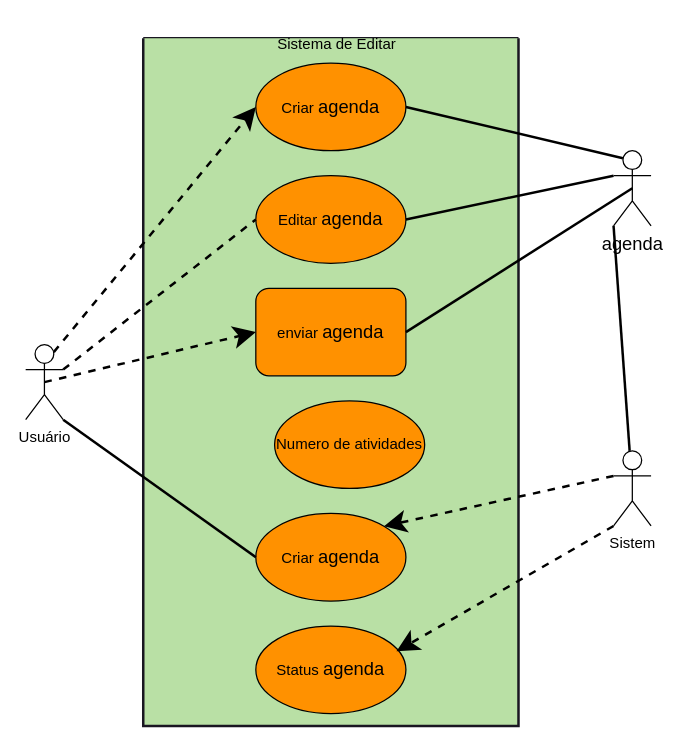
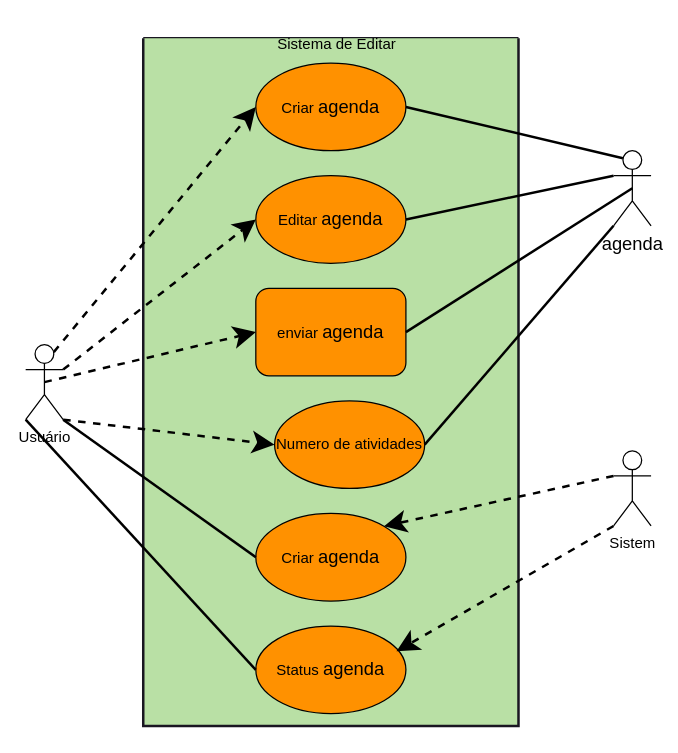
- <mxCell id="11" style="edgeStyle=none;rounded=0;orthogonalLoop=1;jettySize=auto;html=1;exitX=1;exitY=0.333;exitDx=0;exitDy=0;exitPerimeter=0;entryX=0;entryY=0.5;entryDx=0;entryDy=0;dashed=1;startArrow=none;startFill=0;endSize=12;strokeWidth=2;endArrow=none;" parent="1" source="16" target="4" edge="1"><mxGeometry relative="1" as="geometry" /></mxCell>
+ <mxCell id="11" style="edgeStyle=none;rounded=0;orthogonalLoop=1;jettySize=auto;html=1;exitX=1;exitY=0.333;exitDx=0;exitDy=0;exitPerimeter=0;entryX=0;entryY=0.5;entryDx=0;entryDy=0;dashed=1;startArrow=none;startFill=0;endSize=12;strokeWidth=2;" parent="1" source="16" target="4" edge="1"><mxGeometry relative="1" as="geometry" /></mxCell>
- <mxCell id="20" style="edgeStyle=none;rounded=0;orthogonalLoop=1;jettySize=auto;html=1;exitX=0;exitY=1;exitDx=0;exitDy=0;exitPerimeter=0;startArrow=none;startFill=0;endArrow=none;endFill=0;endSize=12;strokeWidth=2;" parent="1" source="21" target="23" edge="1"><mxGeometry relative="1" as="geometry" /></mxCell>
+ <mxCell id="20" style="edgeStyle=none;rounded=0;orthogonalLoop=1;jettySize=auto;html=1;exitX=0;exitY=1;exitDx=0;exitDy=0;exitPerimeter=0;entryX=1;entryY=0.5;entryDx=0;entryDy=0;startArrow=none;startFill=0;endArrow=none;endFill=0;endSize=12;strokeWidth=2;" parent="1" source="21" target="6" edge="1"><mxGeometry relative="1" as="geometry" /></mxCell>
+ <mxCell id="13" style="edgeStyle=none;rounded=0;orthogonalLoop=1;jettySize=auto;html=1;exitX=1;exitY=1;exitDx=0;exitDy=0;exitPerimeter=0;entryX=0;entryY=0.5;entryDx=0;entryDy=0;dashed=1;startArrow=none;startFill=0;endSize=12;strokeWidth=2;" parent="1" source="16" target="6" edge="1"><mxGeometry relative="1" as="geometry" /></mxCell>
+ <mxCell id="14" style="edgeStyle=none;rounded=0;orthogonalLoop=1;jettySize=auto;html=1;exitX=0;exitY=1;exitDx=0;exitDy=0;exitPerimeter=0;entryX=0;entryY=0.5;entryDx=0;entryDy=0;startArrow=none;startFill=0;endArrow=none;endFill=0;endSize=12;strokeWidth=2;" parent="1" source="16" target="8" edge="1"><mxGeometry relative="1" as="geometry" /></mxCell>
